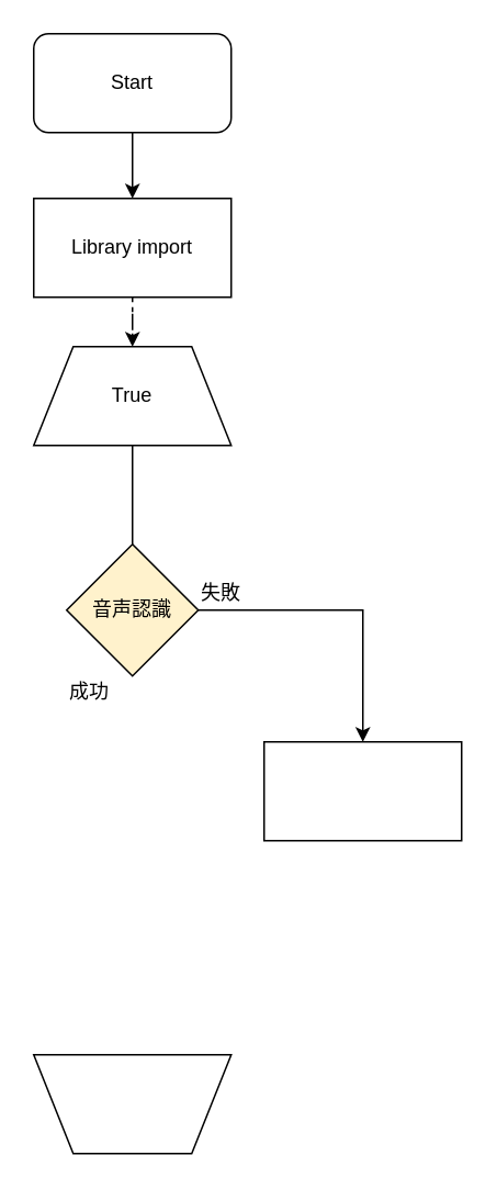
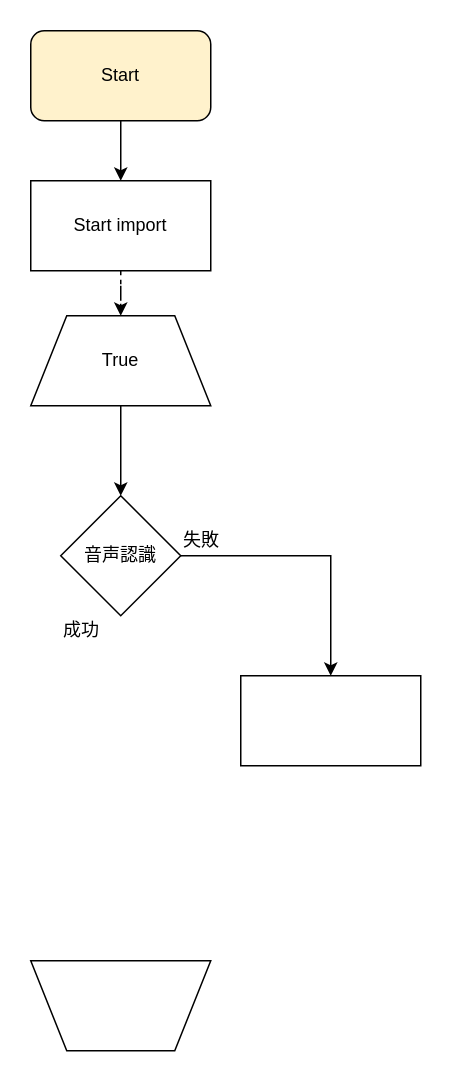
- <mxCell id="5" value="Start" style="rounded=1;whiteSpace=wrap;html=1;" parent="1" vertex="1"><mxGeometry x="20" y="20" width="120" height="60" as="geometry" /></mxCell>
+ <mxCell id="5" value="Start" style="rounded=1;whiteSpace=wrap;html=1;fillColor=#fff2cc;" parent="1" vertex="1"><mxGeometry x="20" y="20" width="120" height="60" as="geometry" /></mxCell>
- <mxCell id="7" value="Library import" style="rounded=0;whiteSpace=wrap;html=1;" parent="1" vertex="1"><mxGeometry x="20" y="120" width="120" height="60" as="geometry" /></mxCell>
+ <mxCell id="7" value="Start import" style="rounded=0;whiteSpace=wrap;html=1;" parent="1" vertex="1"><mxGeometry x="20" y="120" width="120" height="60" as="geometry" /></mxCell>
- <mxCell id="11" value="" style="edgeStyle=orthogonalEdgeStyle;rounded=0;orthogonalLoop=1;jettySize=auto;html=1;endArrow=none;" parent="1" source="12" target="3" edge="1"><mxGeometry relative="1" as="geometry" /></mxCell>
+ <mxCell id="11" value="" style="edgeStyle=orthogonalEdgeStyle;rounded=0;orthogonalLoop=1;jettySize=auto;html=1;" parent="1" source="12" target="3" edge="1"><mxGeometry relative="1" as="geometry" /></mxCell>
- <mxCell id="3" value="音声認識" style="rhombus;whiteSpace=wrap;html=1;fillColor=#fff2cc;" parent="1" vertex="1"><mxGeometry x="40" y="330" width="80" height="80" as="geometry" /></mxCell>
+ <mxCell id="3" value="音声認識" style="rhombus;whiteSpace=wrap;html=1;" parent="1" vertex="1"><mxGeometry x="40" y="330" width="80" height="80" as="geometry" /></mxCell>
